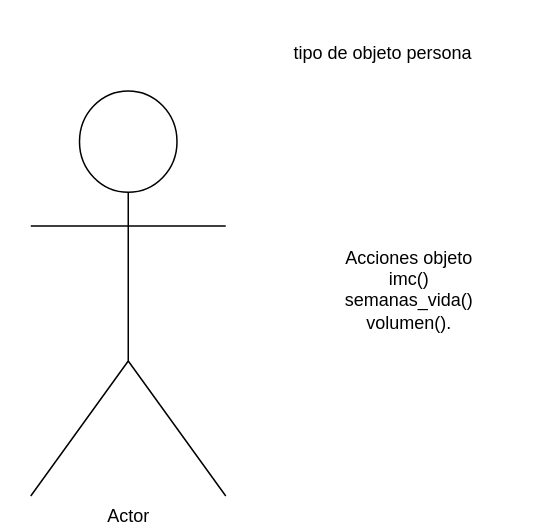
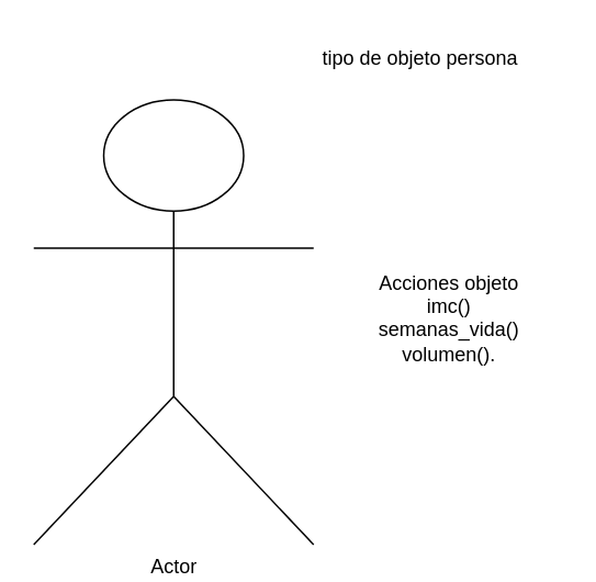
- <mxCell id="2" value="Actor" style="shape=umlActor;verticalLabelPosition=bottom;verticalAlign=top;html=1;outlineConnect=0;" vertex="1" parent="1"><mxGeometry x="20" y="60" width="130" height="270" as="geometry" /></mxCell>
+ <mxCell id="2" value="Actor" style="shape=umlActor;verticalLabelPosition=bottom;verticalAlign=top;html=1;outlineConnect=0;" vertex="1" parent="1"><mxGeometry x="20" y="60" width="170" height="270" as="geometry" /></mxCell>
